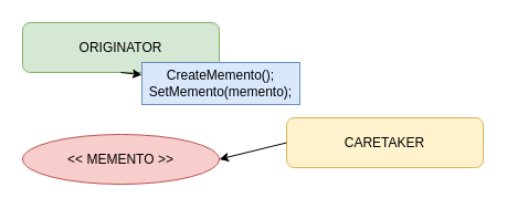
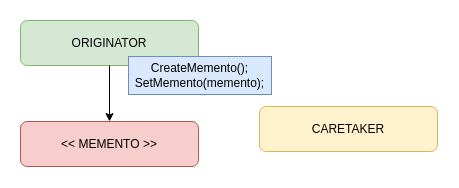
- <mxCell id="5" value="" style="endArrow=classic;html=1;exitX=0.5;exitY=1;exitDx=0;exitDy=0;" edge="1" parent="1" source="2" target="7"><mxGeometry width="50" height="50" relative="1" as="geometry"><mxPoint x="20" y="237" as="sourcePoint" /><mxPoint x="70" y="187" as="targetPoint" /></mxGeometry></mxCell>
+ <mxCell id="5" value="" style="endArrow=classic;html=1;exitX=0.5;exitY=1;exitDx=0;exitDy=0;entryX=0.5;entryY=0;entryDx=0;entryDy=0;" edge="1" parent="1" source="2" target="3"><mxGeometry width="50" height="50" relative="1" as="geometry"><mxPoint x="20" y="237" as="sourcePoint" /><mxPoint x="70" y="187" as="targetPoint" /></mxGeometry></mxCell>
- <mxCell id="6" value="" style="endArrow=classic;html=1;exitX=0;exitY=0.5;exitDx=0;exitDy=0;entryX=1;entryY=0.5;entryDx=0;entryDy=0;" edge="1" parent="1" source="4" target="3"><mxGeometry width="50" height="50" relative="1" as="geometry"><mxPoint x="20" y="237" as="sourcePoint" /><mxPoint x="70" y="187" as="targetPoint" /></mxGeometry></mxCell>
- <mxCell id="3" value="&amp;lt;&amp;lt; MEMENTO &amp;gt;&amp;gt;" style="ellipse;whiteSpace=wrap;html=1;fillColor=#f8cecc;strokeColor=#b85450;" vertex="1" parent="1"><mxGeometry x="20" y="121" width="178" height="45" as="geometry" /></mxCell>
+ <mxCell id="3" value="&amp;lt;&amp;lt; MEMENTO &amp;gt;&amp;gt;" style="rounded=1;whiteSpace=wrap;html=1;fillColor=#f8cecc;strokeColor=#b85450;" vertex="1" parent="1"><mxGeometry x="20" y="121" width="178" height="45" as="geometry" /></mxCell>
